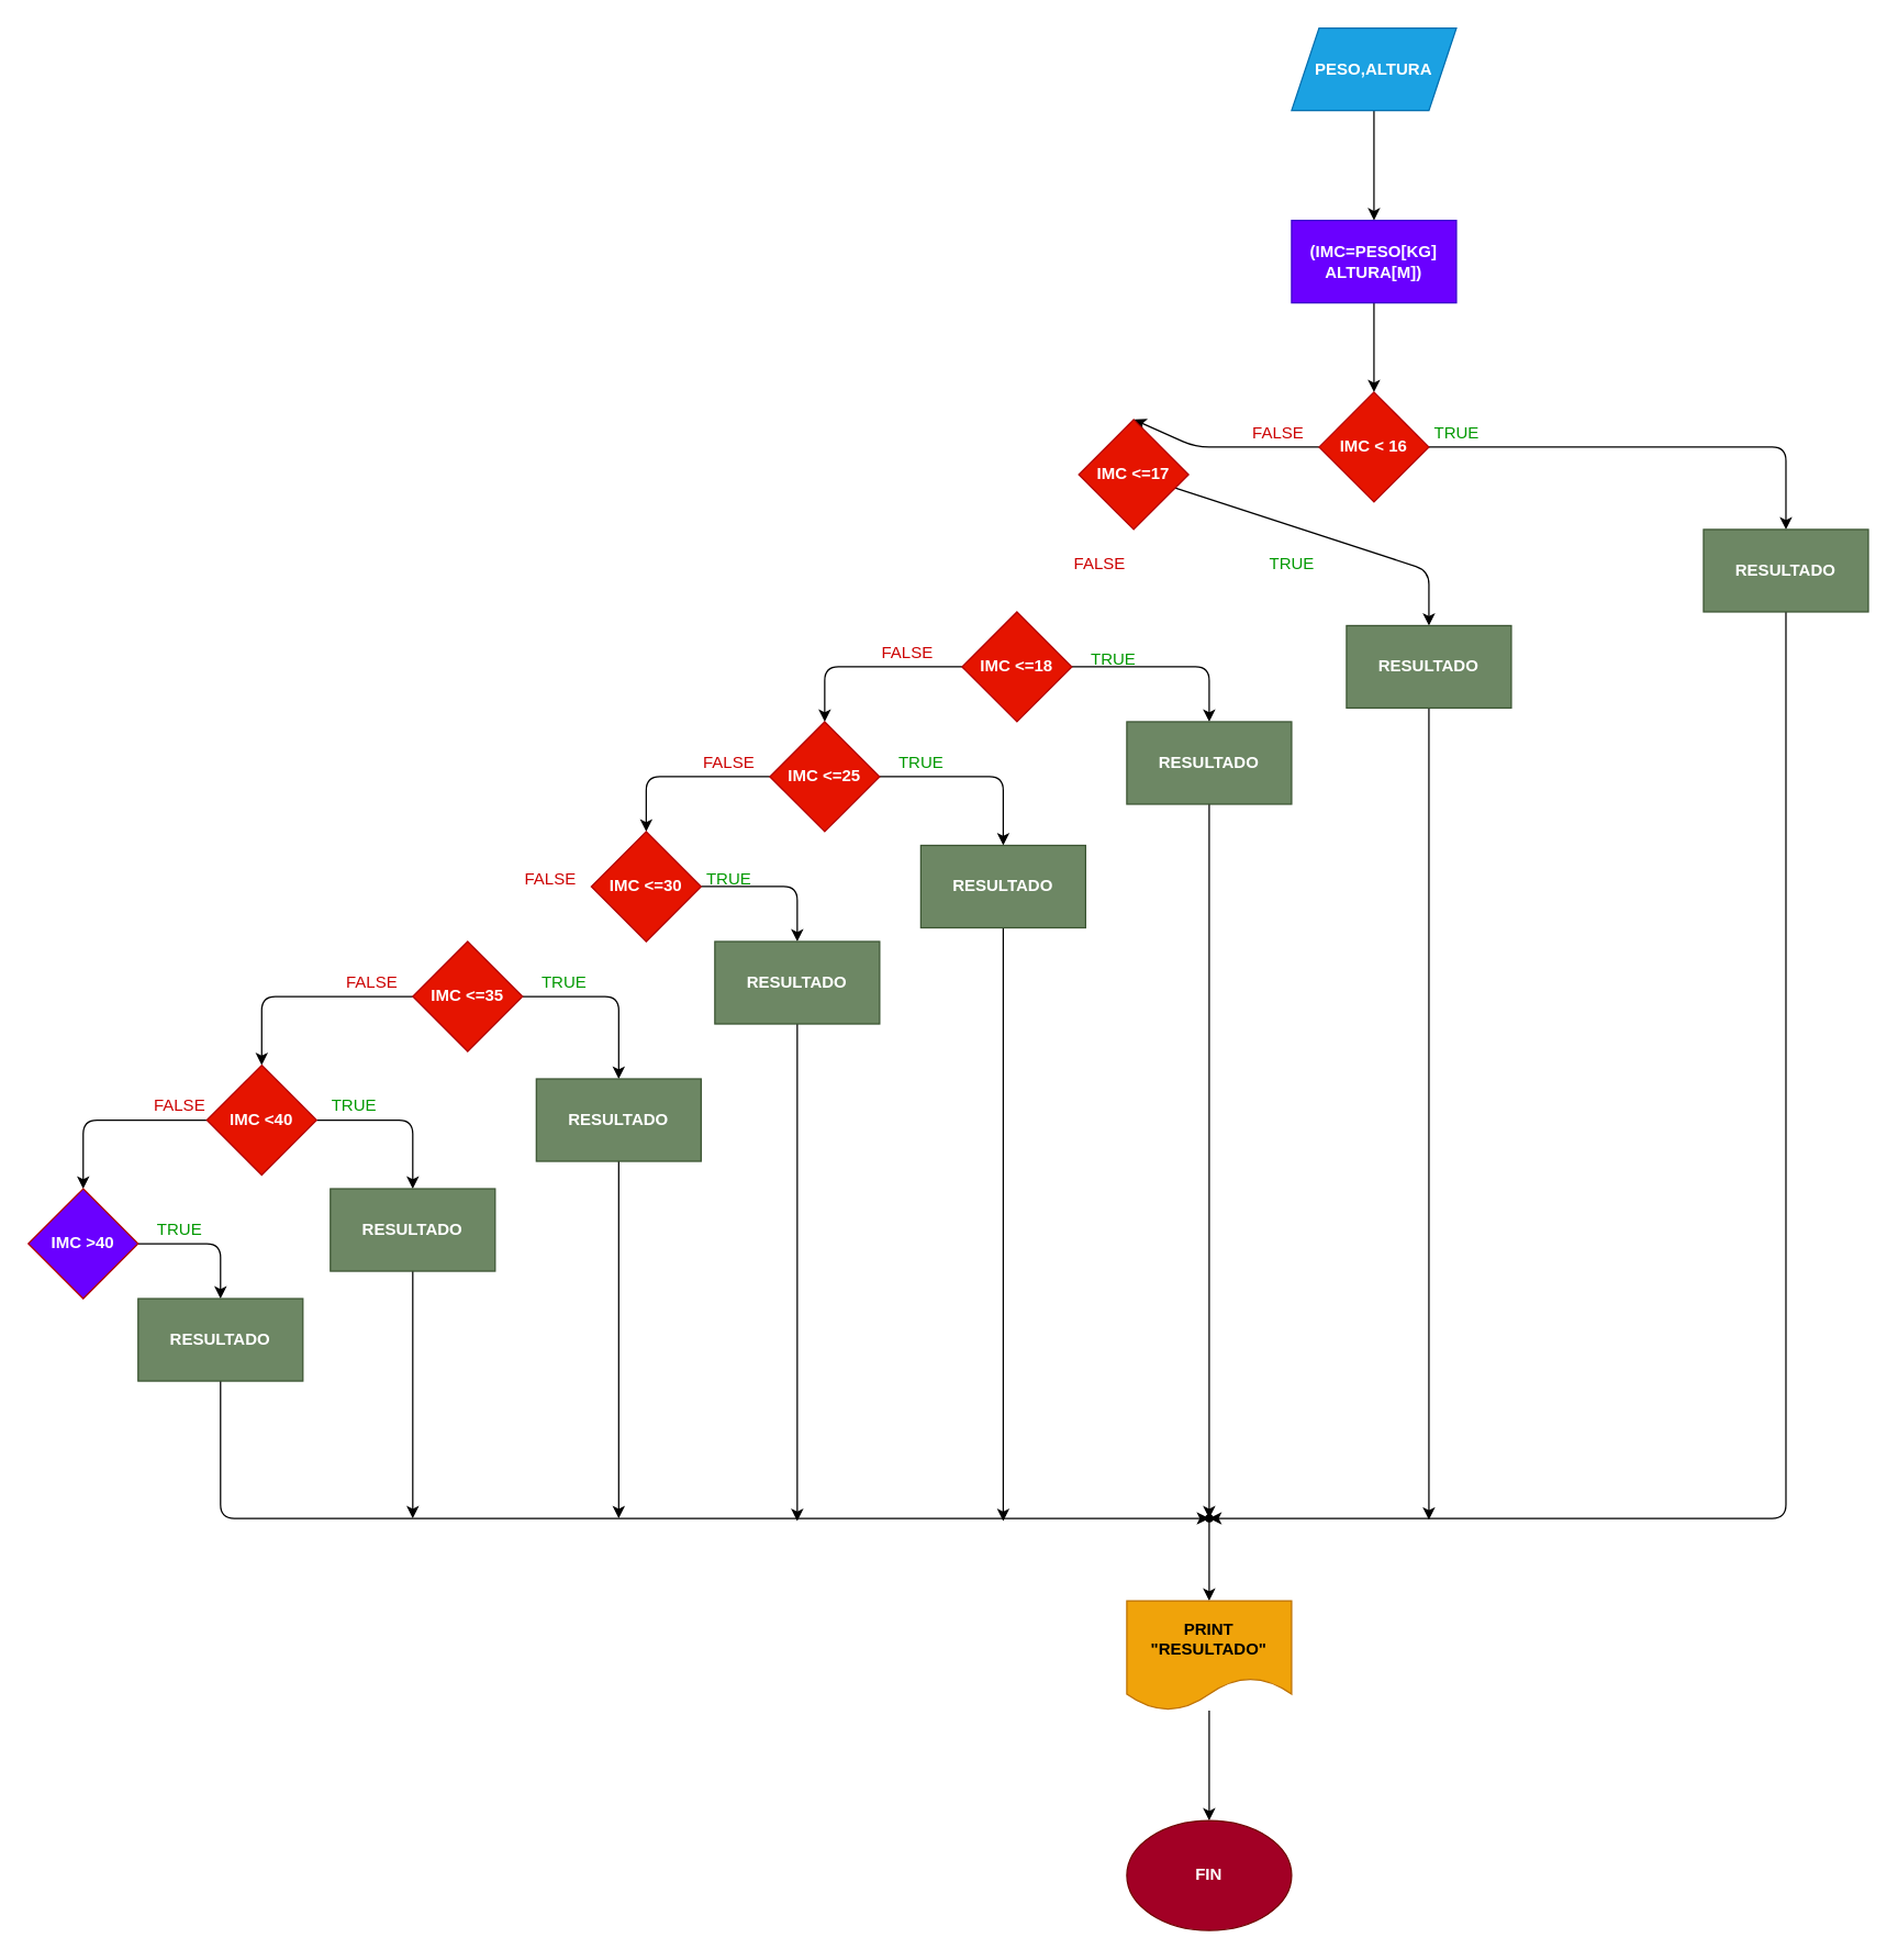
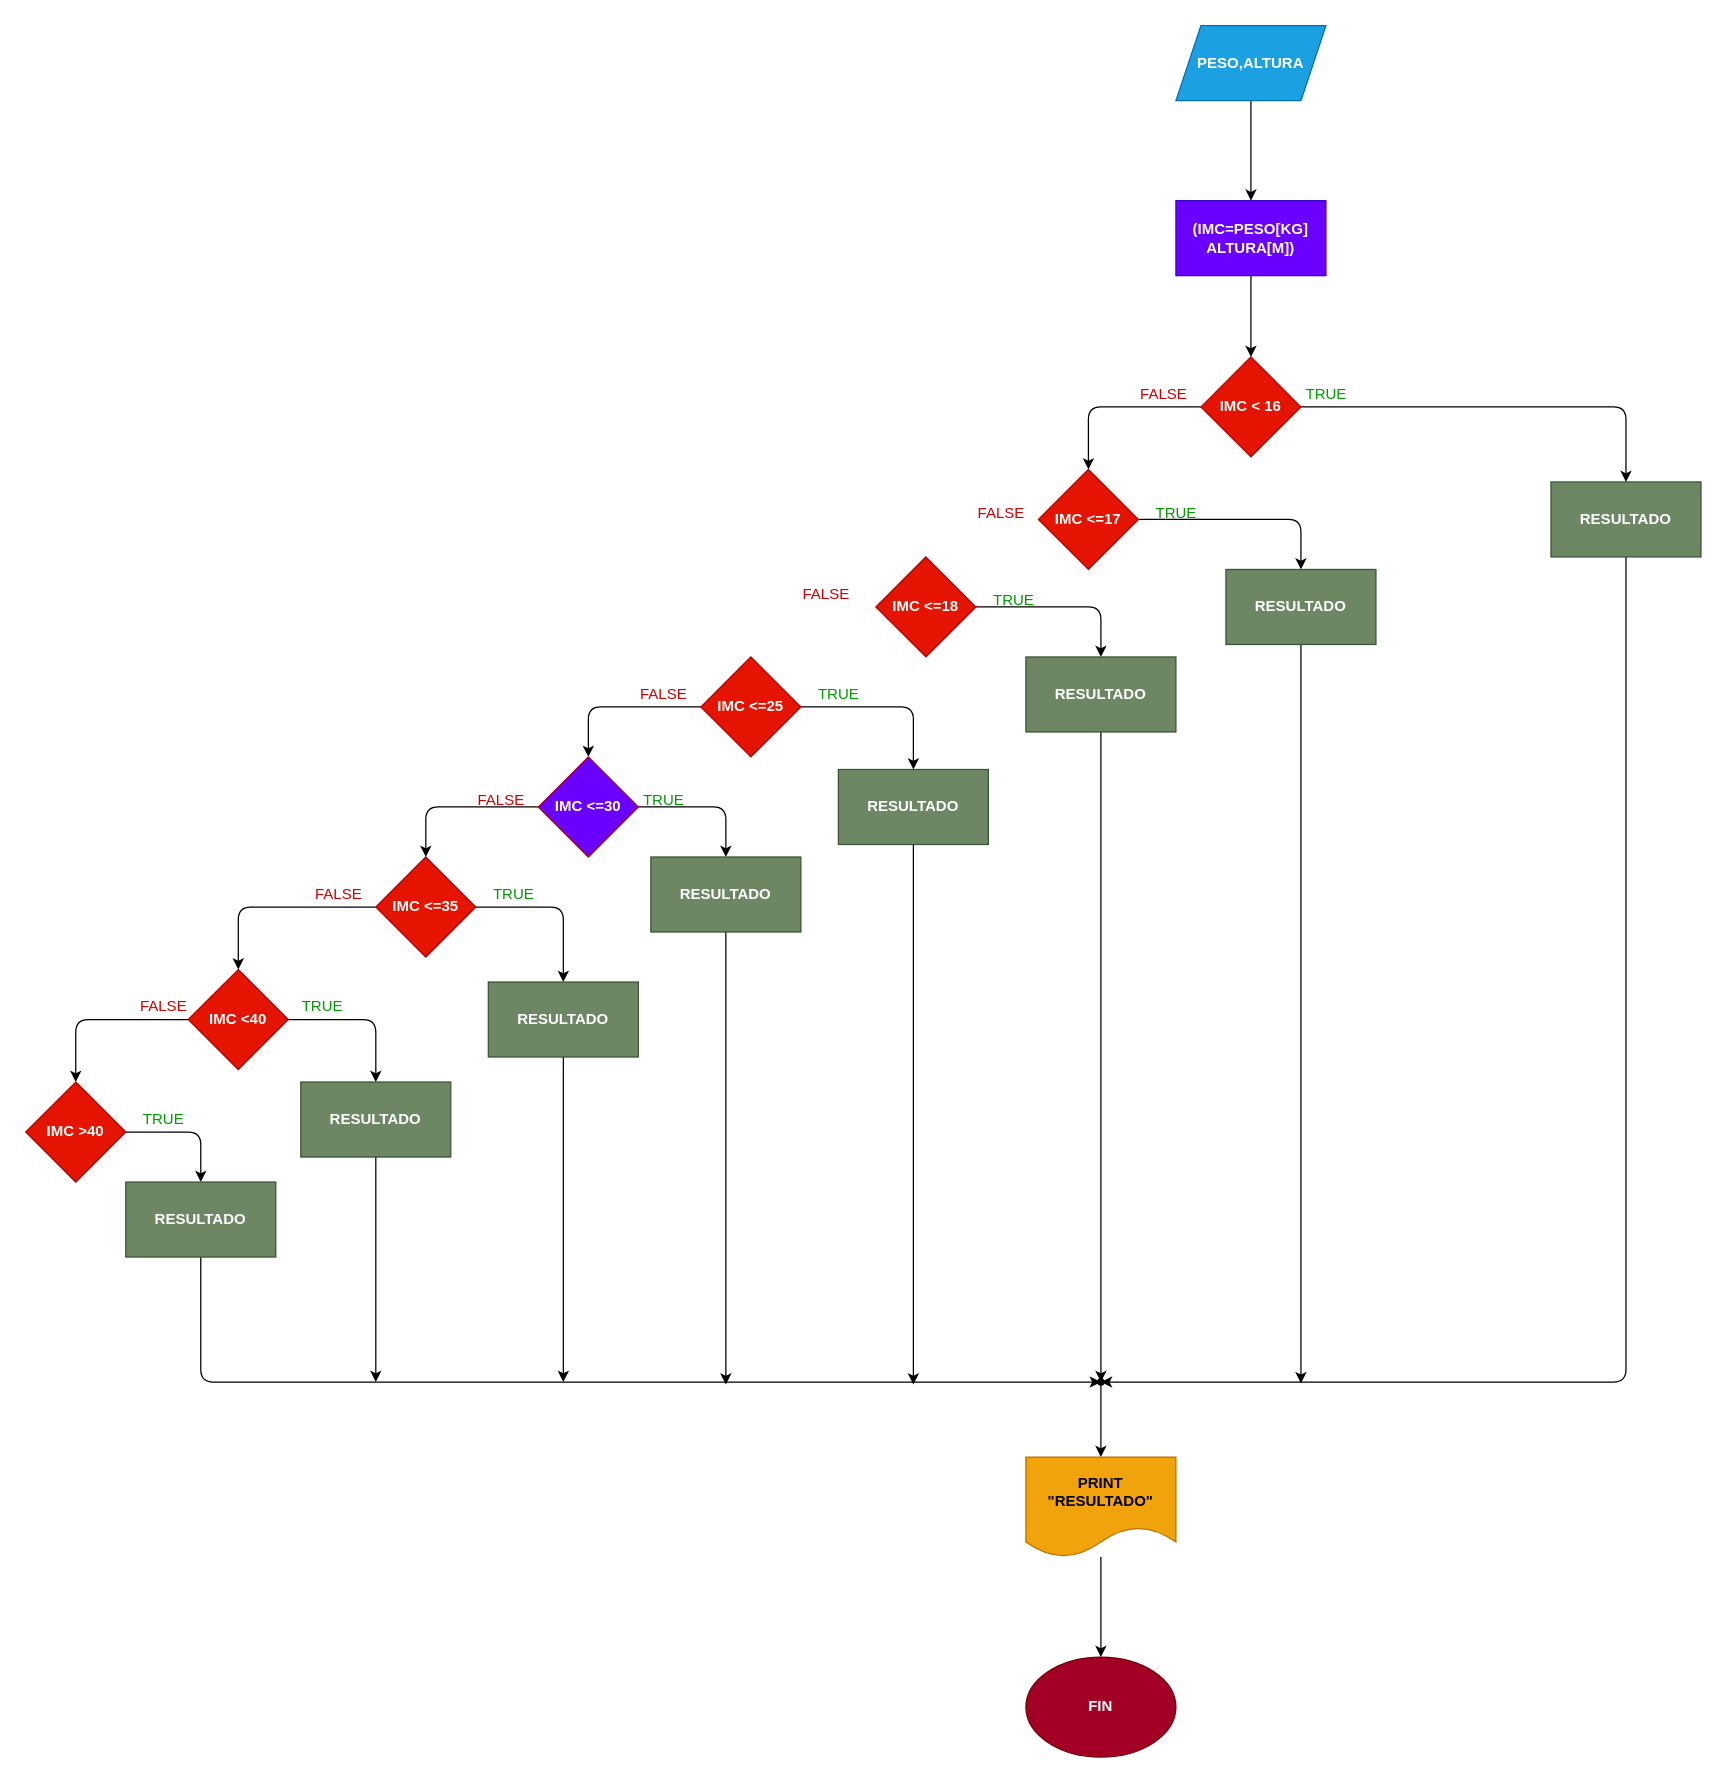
- <mxCell id="12" value="&lt;b&gt;IMC &amp;lt;=17&lt;/b&gt;" style="rhombus;whiteSpace=wrap;html=1;fillColor=#e51400;fontColor=#ffffff;strokeColor=#B20000;" parent="1" vertex="1"><mxGeometry x="785" y="305" width="80" height="80" as="geometry" /></mxCell>
+ <mxCell id="12" value="&lt;b&gt;IMC &amp;lt;=17&lt;/b&gt;" style="rhombus;whiteSpace=wrap;html=1;fillColor=#e51400;fontColor=#ffffff;strokeColor=#B20000;" parent="1" vertex="1"><mxGeometry x="830" y="375" width="80" height="80" as="geometry" /></mxCell>
- <mxCell id="16" style="edgeStyle=none;html=1;entryX=0.5;entryY=0;entryDx=0;entryDy=0;" parent="1" source="17" target="22" edge="1"><mxGeometry relative="1" as="geometry"><mxPoint x="590" y="495" as="targetPoint" /><Array as="points"><mxPoint x="600" y="485" /></Array></mxGeometry></mxCell>
+ <mxCell id="26" style="edgeStyle=none;html=1;entryX=0.5;entryY=0;entryDx=0;entryDy=0;" parent="1" source="27" target="32" edge="1"><mxGeometry relative="1" as="geometry"><Array as="points"><mxPoint x="340" y="645" /></Array></mxGeometry></mxCell>
- <mxCell id="27" value="&lt;b&gt;IMC &amp;lt;=30&lt;/b&gt;" style="rhombus;whiteSpace=wrap;html=1;fillColor=#e51400;fontColor=#ffffff;strokeColor=#B20000;" parent="1" vertex="1"><mxGeometry x="430" y="605" width="80" height="80" as="geometry" /></mxCell>
+ <mxCell id="27" value="&lt;b&gt;IMC &amp;lt;=30&lt;/b&gt;" style="rhombus;whiteSpace=wrap;html=1;fillColor=#6a00ff;fontColor=#ffffff;strokeColor=#B20000;" parent="1" vertex="1"><mxGeometry x="430" y="605" width="80" height="80" as="geometry" /></mxCell>
- <mxCell id="41" value="&lt;b&gt;IMC &amp;gt;40&lt;/b&gt;" style="rhombus;whiteSpace=wrap;html=1;fillColor=#6a00ff;fontColor=#ffffff;strokeColor=#B20000;" parent="1" vertex="1"><mxGeometry x="20" y="865" width="80" height="80" as="geometry" /></mxCell>
+ <mxCell id="41" value="&lt;b&gt;IMC &amp;gt;40&lt;/b&gt;" style="rhombus;whiteSpace=wrap;html=1;fillColor=#e51400;fontColor=#ffffff;strokeColor=#B20000;" parent="1" vertex="1"><mxGeometry x="20" y="865" width="80" height="80" as="geometry" /></mxCell>
